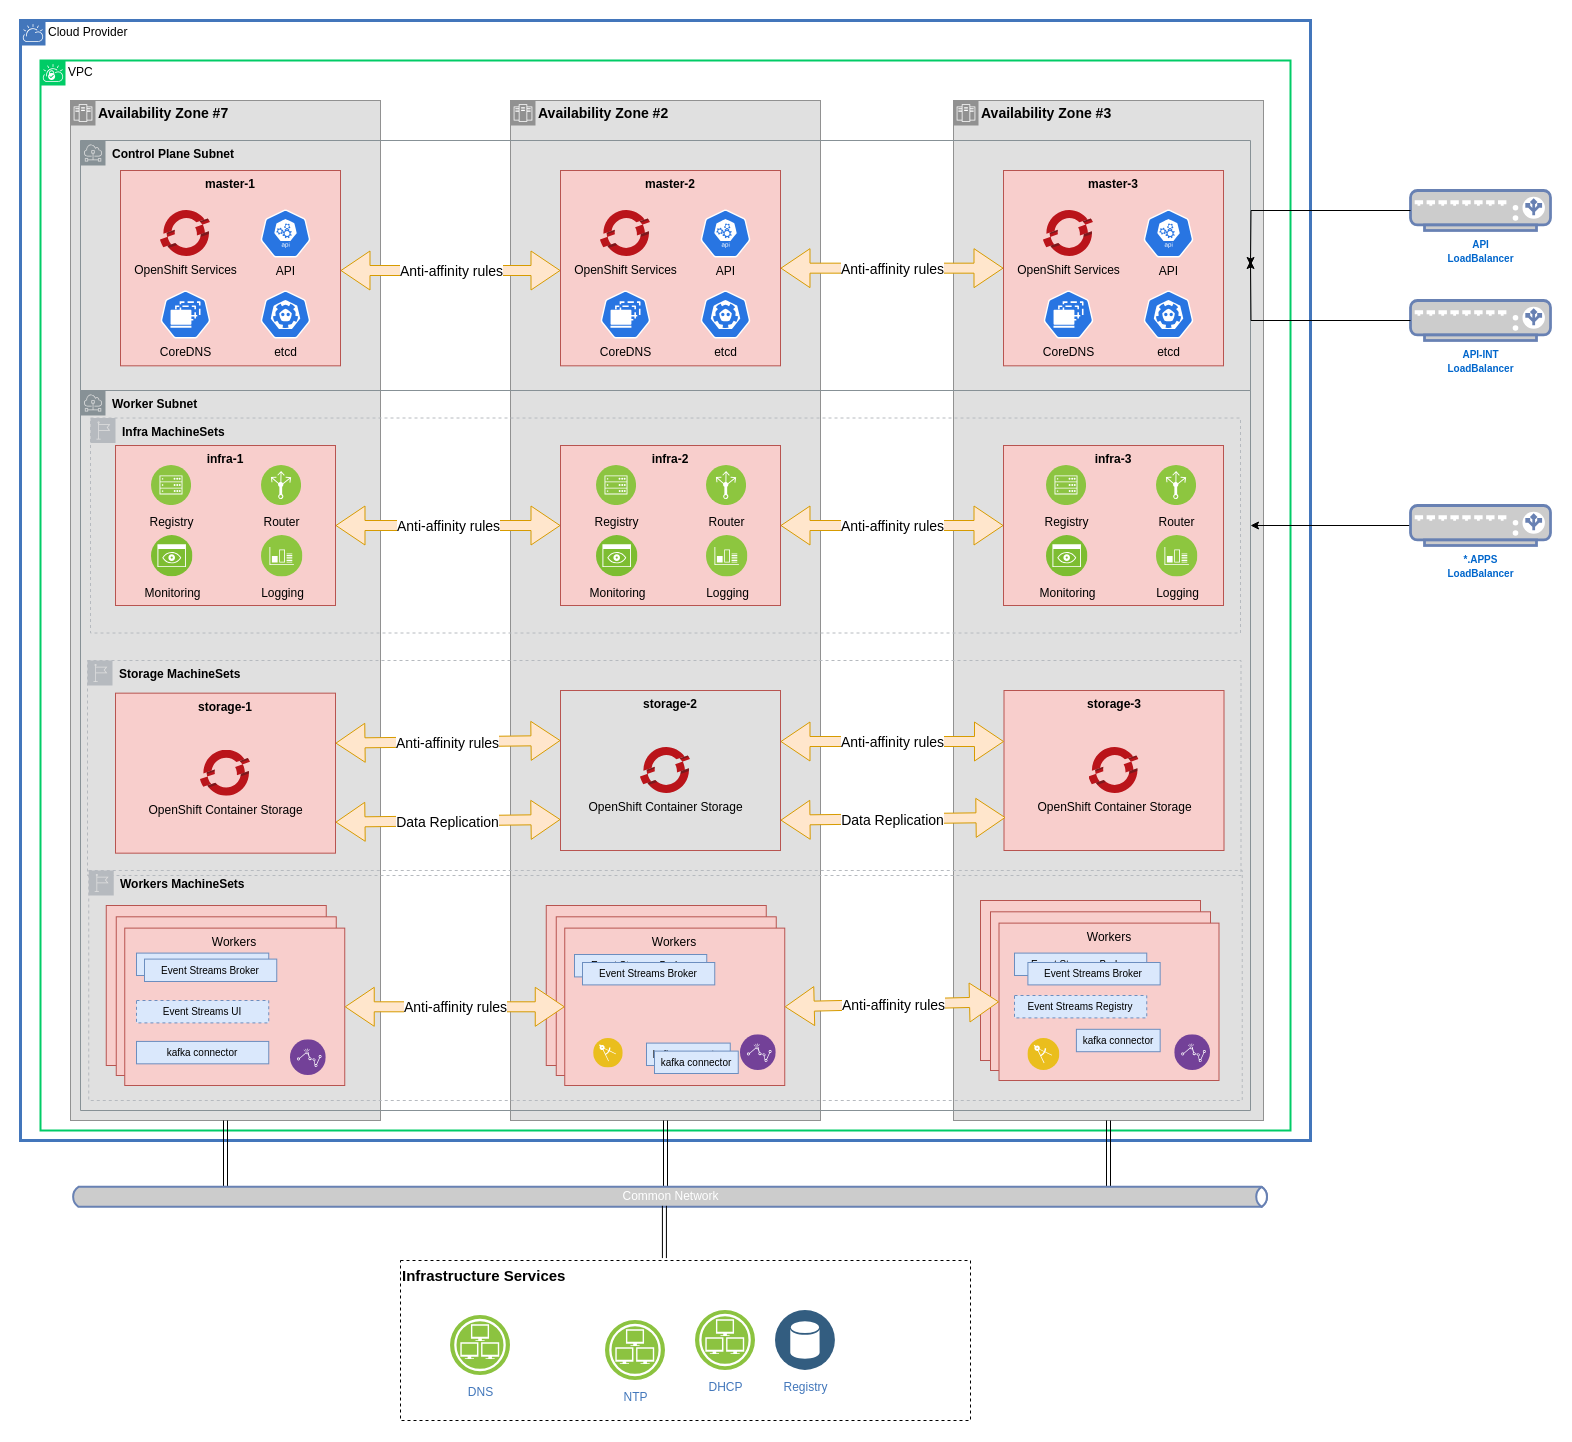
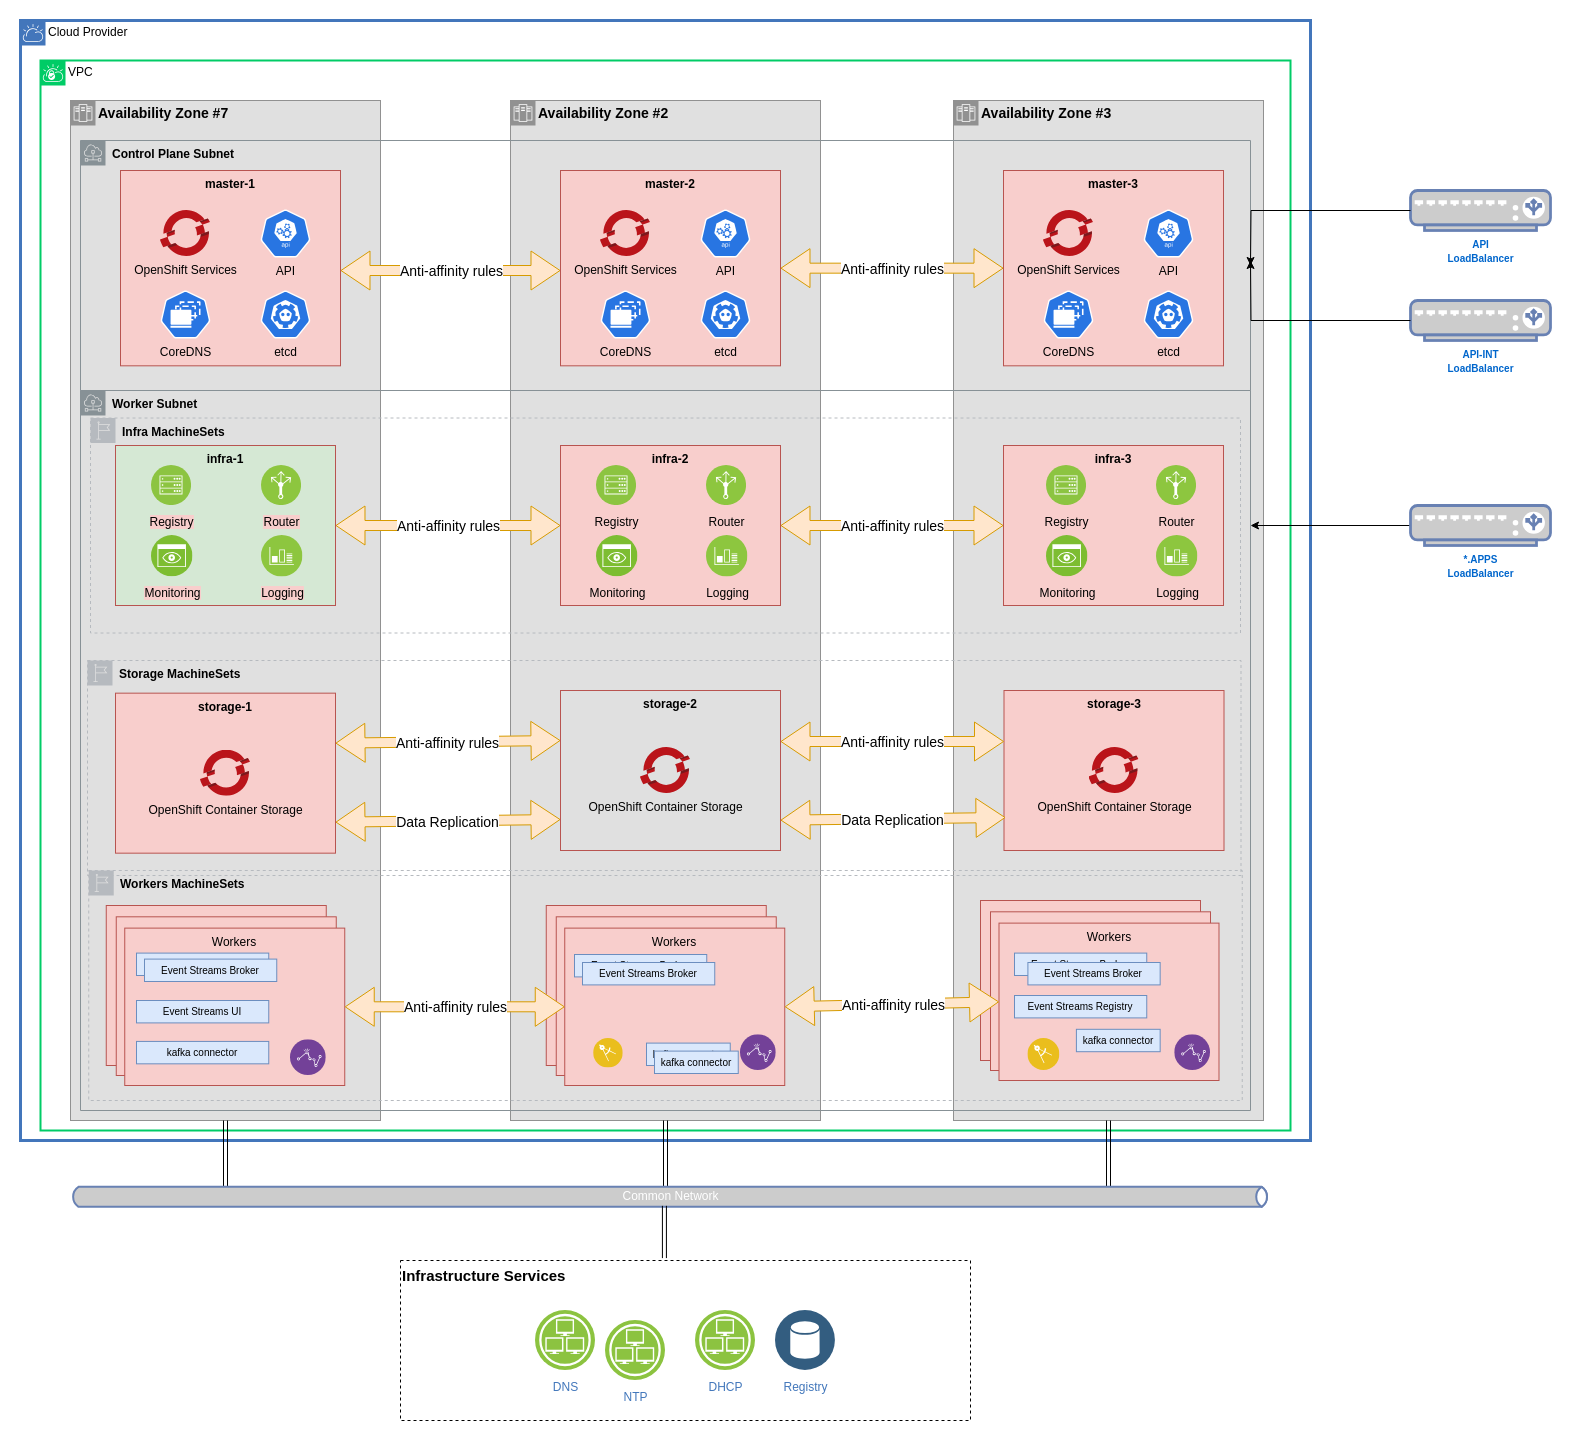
- <mxCell id="79" value="&lt;b&gt;infra-1&lt;/b&gt;" style="rounded=0;whiteSpace=wrap;html=1;align=center;fillColor=#f8cecc;strokeColor=#b85450;verticalAlign=top;container=0;" parent="78" vertex="1"><mxGeometry width="220" height="160" as="geometry" /></mxCell>
+ <mxCell id="79" value="&lt;b&gt;infra-1&lt;/b&gt;" style="rounded=0;whiteSpace=wrap;html=1;align=center;fillColor=#d5e8d4;strokeColor=#b85450;verticalAlign=top;container=0;" parent="78" vertex="1"><mxGeometry width="220" height="160" as="geometry" /></mxCell>
- <mxCell id="71" value="Event Streams Registry" style="rounded=0;whiteSpace=wrap;html=1;fillColor=#dae8fc;strokeColor=#6c8ebf;fontSize=10;dashed=1;" vertex="1" parent="45"><mxGeometry x="925.75" y="125" width="132.25" height="22.41" as="geometry" /></mxCell>
+ <mxCell id="71" value="Event Streams Registry" style="rounded=0;whiteSpace=wrap;html=1;fillColor=#dae8fc;strokeColor=#6c8ebf;fontSize=10;" vertex="1" parent="45"><mxGeometry x="925.75" y="125" width="132.25" height="22.41" as="geometry" /></mxCell>
- <mxCell id="70" value="Event Streams UI" style="rounded=0;whiteSpace=wrap;html=1;fillColor=#dae8fc;strokeColor=#6c8ebf;fontSize=10;dashed=1;" vertex="1" parent="45"><mxGeometry x="47.75" y="130" width="132.25" height="22.41" as="geometry" /></mxCell>
+ <mxCell id="70" value="Event Streams UI" style="rounded=0;whiteSpace=wrap;html=1;fillColor=#dae8fc;strokeColor=#6c8ebf;fontSize=10;" vertex="1" parent="45"><mxGeometry x="47.75" y="130" width="132.25" height="22.41" as="geometry" /></mxCell>
- <mxCell id="17" value="DNS" style="aspect=fixed;perimeter=ellipsePerimeter;html=1;align=center;shadow=0;dashed=0;fontColor=#4277BB;labelBackgroundColor=#ffffff;fontSize=12;spacingTop=3;image;image=img/lib/ibm/infrastructure/infrastructure_services.svg;container=0;" parent="13" vertex="1"><mxGeometry x="50" y="55" width="60" height="60" as="geometry" /></mxCell>
+ <mxCell id="17" value="DNS" style="aspect=fixed;perimeter=ellipsePerimeter;html=1;align=center;shadow=0;dashed=0;fontColor=#4277BB;labelBackgroundColor=#ffffff;fontSize=12;spacingTop=3;image;image=img/lib/ibm/infrastructure/infrastructure_services.svg;container=0;" parent="13" vertex="1"><mxGeometry x="135" y="50" width="60" height="60" as="geometry" /></mxCell>
